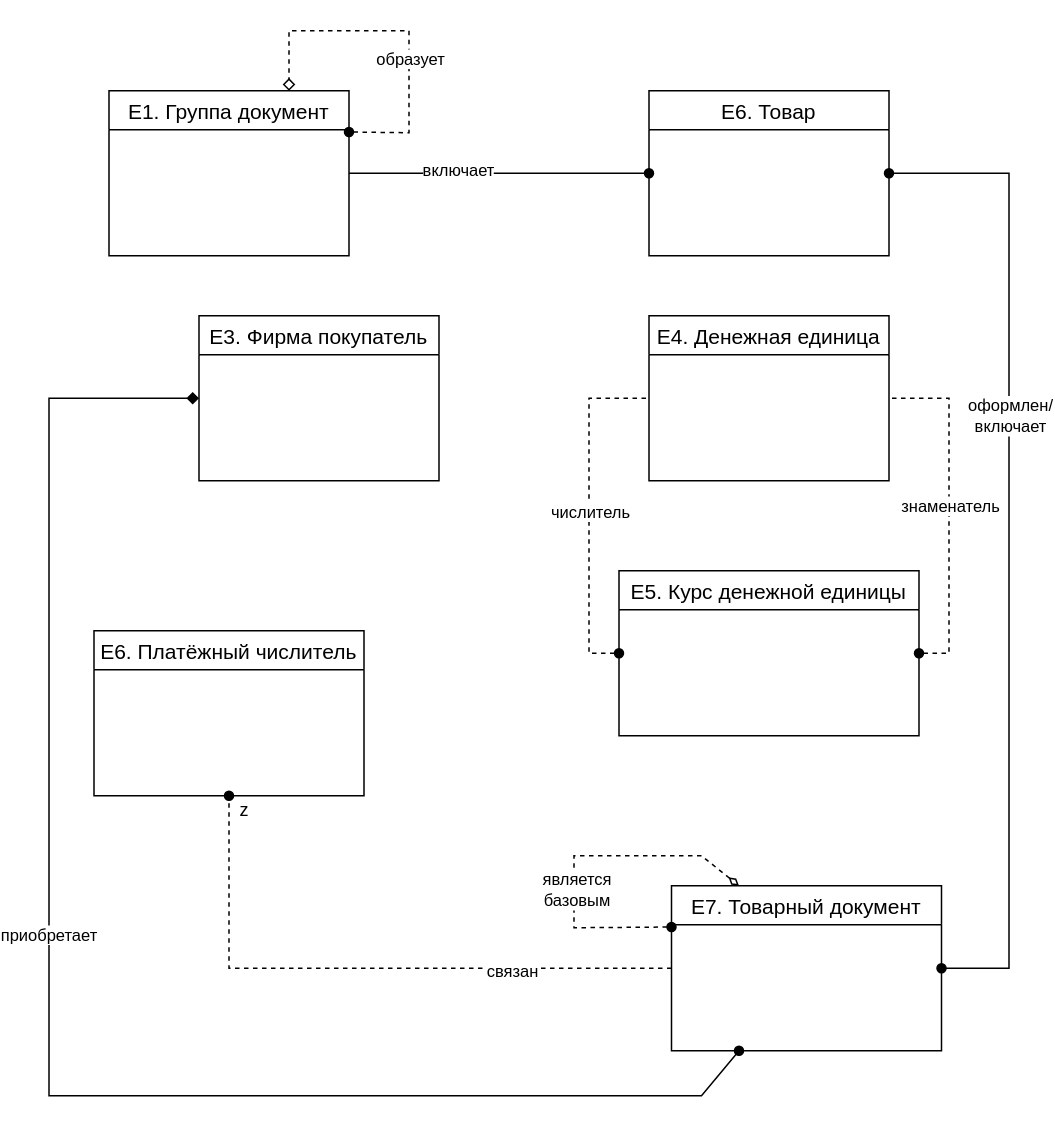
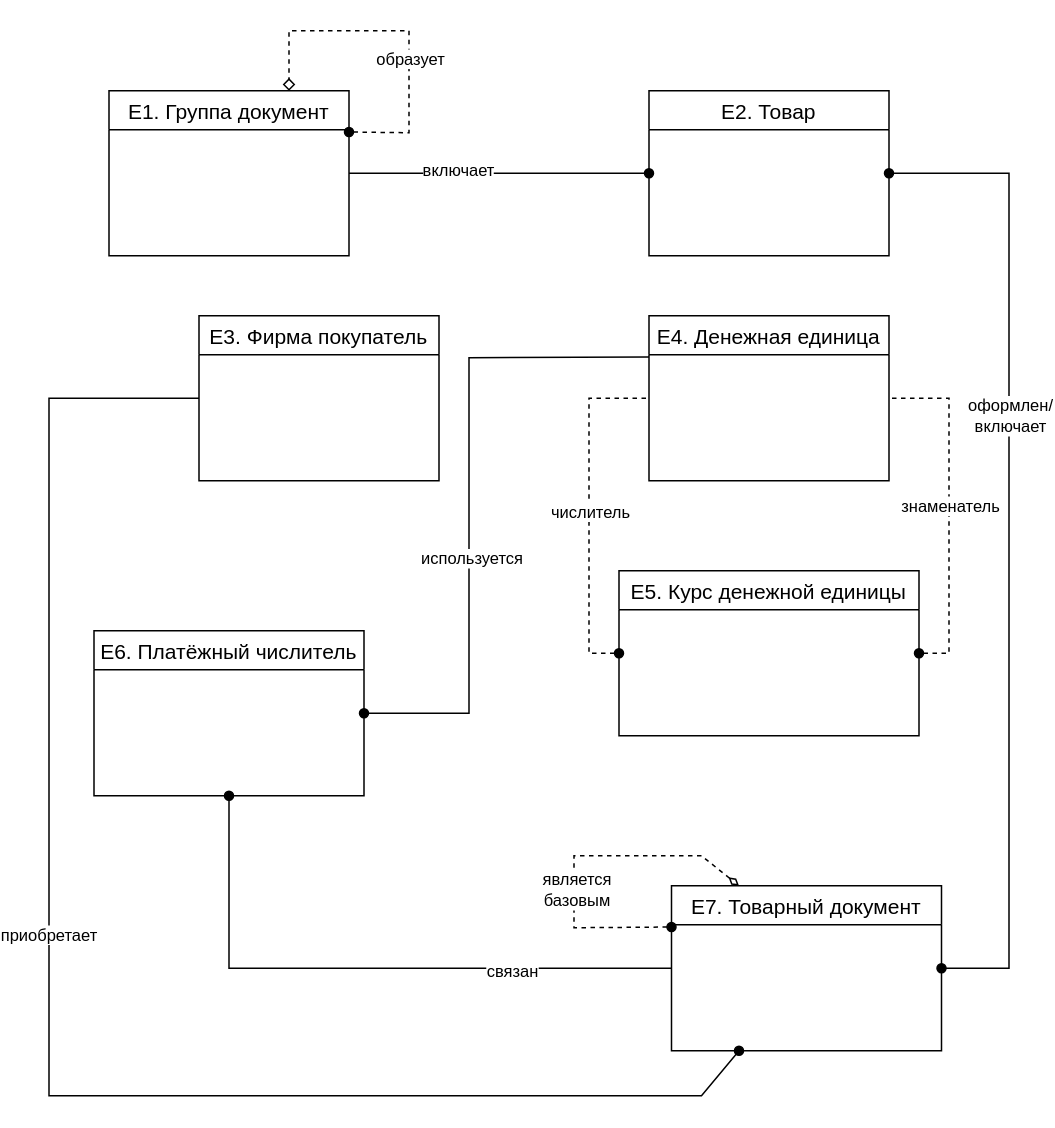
- <mxCell id="3" value="E6. Товар" style="swimlane;fontStyle=0;childLayout=stackLayout;horizontal=1;startSize=26;horizontalStack=0;resizeParent=1;resizeParentMax=0;resizeLast=0;collapsible=1;marginBottom=0;align=center;fontSize=14;" parent="1" vertex="1"><mxGeometry x="420" y="60" width="160" height="110" as="geometry" /></mxCell>
+ <mxCell id="3" value="E2. Товар" style="swimlane;fontStyle=0;childLayout=stackLayout;horizontal=1;startSize=26;horizontalStack=0;resizeParent=1;resizeParentMax=0;resizeLast=0;collapsible=1;marginBottom=0;align=center;fontSize=14;" parent="1" vertex="1"><mxGeometry x="420" y="60" width="160" height="110" as="geometry" /></mxCell>
- <mxCell id="25" value="" style="endArrow=diamond;html=1;rounded=0;entryX=0;entryY=0.5;entryDx=0;entryDy=0;exitX=0.25;exitY=1;exitDx=0;exitDy=0;startArrow=oval;startFill=1;" parent="1" source="8" target="4" edge="1"><mxGeometry width="50" height="50" relative="1" as="geometry"><mxPoint x="0" y="630" as="sourcePoint" /><mxPoint x="80" y="110" as="targetPoint" /><Array as="points"><mxPoint x="455" y="730" /><mxPoint x="20" y="730" /><mxPoint x="20" y="265" /></Array></mxGeometry></mxCell>
+ <mxCell id="25" value="" style="endArrow=none;html=1;rounded=0;entryX=0;entryY=0.5;entryDx=0;entryDy=0;exitX=0.25;exitY=1;exitDx=0;exitDy=0;startArrow=oval;startFill=1;" parent="1" source="8" target="4" edge="1"><mxGeometry width="50" height="50" relative="1" as="geometry"><mxPoint x="0" y="630" as="sourcePoint" /><mxPoint x="80" y="110" as="targetPoint" /><Array as="points"><mxPoint x="455" y="730" /><mxPoint x="20" y="730" /><mxPoint x="20" y="265" /></Array></mxGeometry></mxCell>
+ <mxCell id="23" value="" style="endArrow=oval;html=1;rounded=0;endFill=1;entryX=1;entryY=0.5;entryDx=0;entryDy=0;exitX=0;exitY=0.25;exitDx=0;exitDy=0;" parent="1" source="5" target="7" edge="1"><mxGeometry width="50" height="50" relative="1" as="geometry"><mxPoint x="290" y="290" as="sourcePoint" /><mxPoint x="340" y="240" as="targetPoint" /><Array as="points"><mxPoint x="300" y="238" /><mxPoint x="300" y="475" /></Array></mxGeometry></mxCell>
+ <mxCell id="24" value="используется" style="edgeLabel;html=1;align=center;verticalAlign=middle;resizable=0;points=[];" parent="23" vertex="1" connectable="0"><mxGeometry x="0.19" y="1" relative="1" as="geometry"><mxPoint as="offset" /></mxGeometry></mxCell>
- <mxCell id="27" value="z" style="text;html=1;align=center;verticalAlign=middle;resizable=0;points=[];autosize=1;" parent="1" vertex="1"><mxGeometry x="140" y="530" width="20" height="20" as="geometry" /></mxCell>
- <mxCell id="19" value="" style="endArrow=oval;html=1;entryX=0.5;entryY=1;entryDx=0;entryDy=0;exitX=0;exitY=0.5;exitDx=0;exitDy=0;rounded=0;endFill=1;dashed=1;" parent="1" source="8" target="7" edge="1"><mxGeometry width="50" height="50" relative="1" as="geometry"><mxPoint x="160" y="670" as="sourcePoint" /><mxPoint x="210" y="620" as="targetPoint" /><Array as="points"><mxPoint x="140" y="645" /></Array></mxGeometry></mxCell>
+ <mxCell id="19" value="" style="endArrow=oval;html=1;entryX=0.5;entryY=1;entryDx=0;entryDy=0;exitX=0;exitY=0.5;exitDx=0;exitDy=0;rounded=0;endFill=1;" parent="1" source="8" target="7" edge="1"><mxGeometry width="50" height="50" relative="1" as="geometry"><mxPoint x="160" y="670" as="sourcePoint" /><mxPoint x="210" y="620" as="targetPoint" /><Array as="points"><mxPoint x="140" y="645" /></Array></mxGeometry></mxCell>
